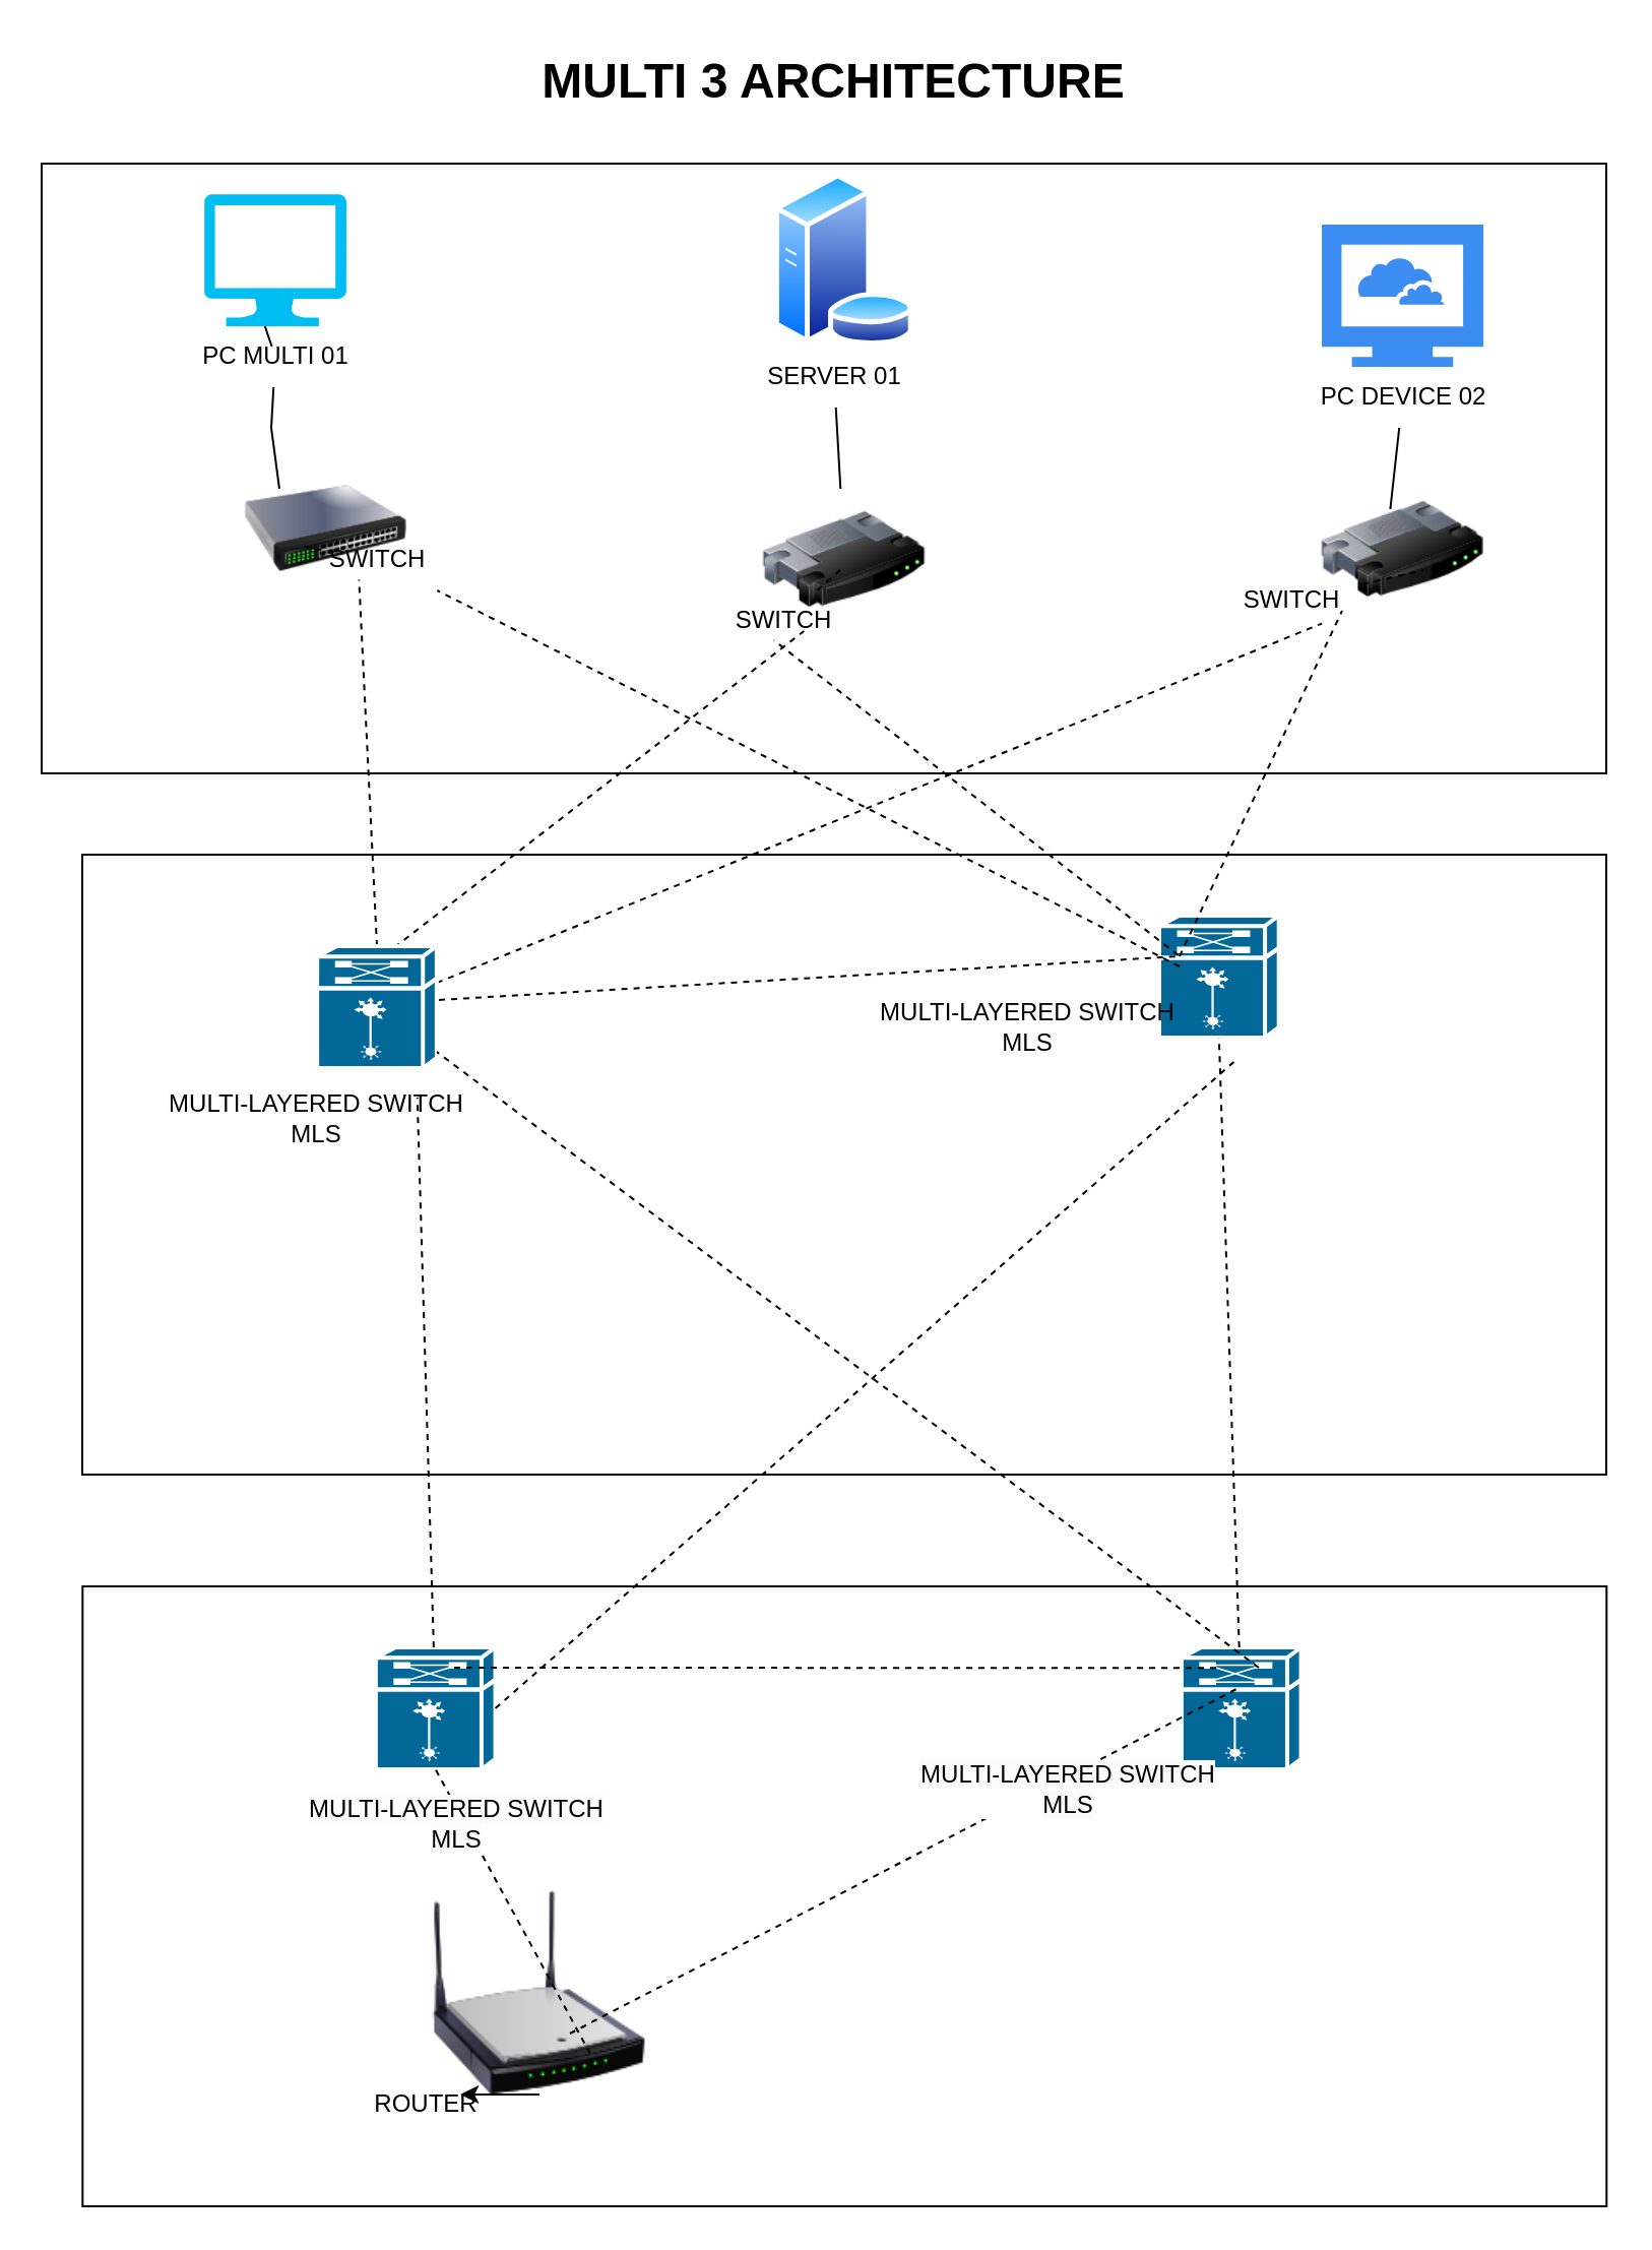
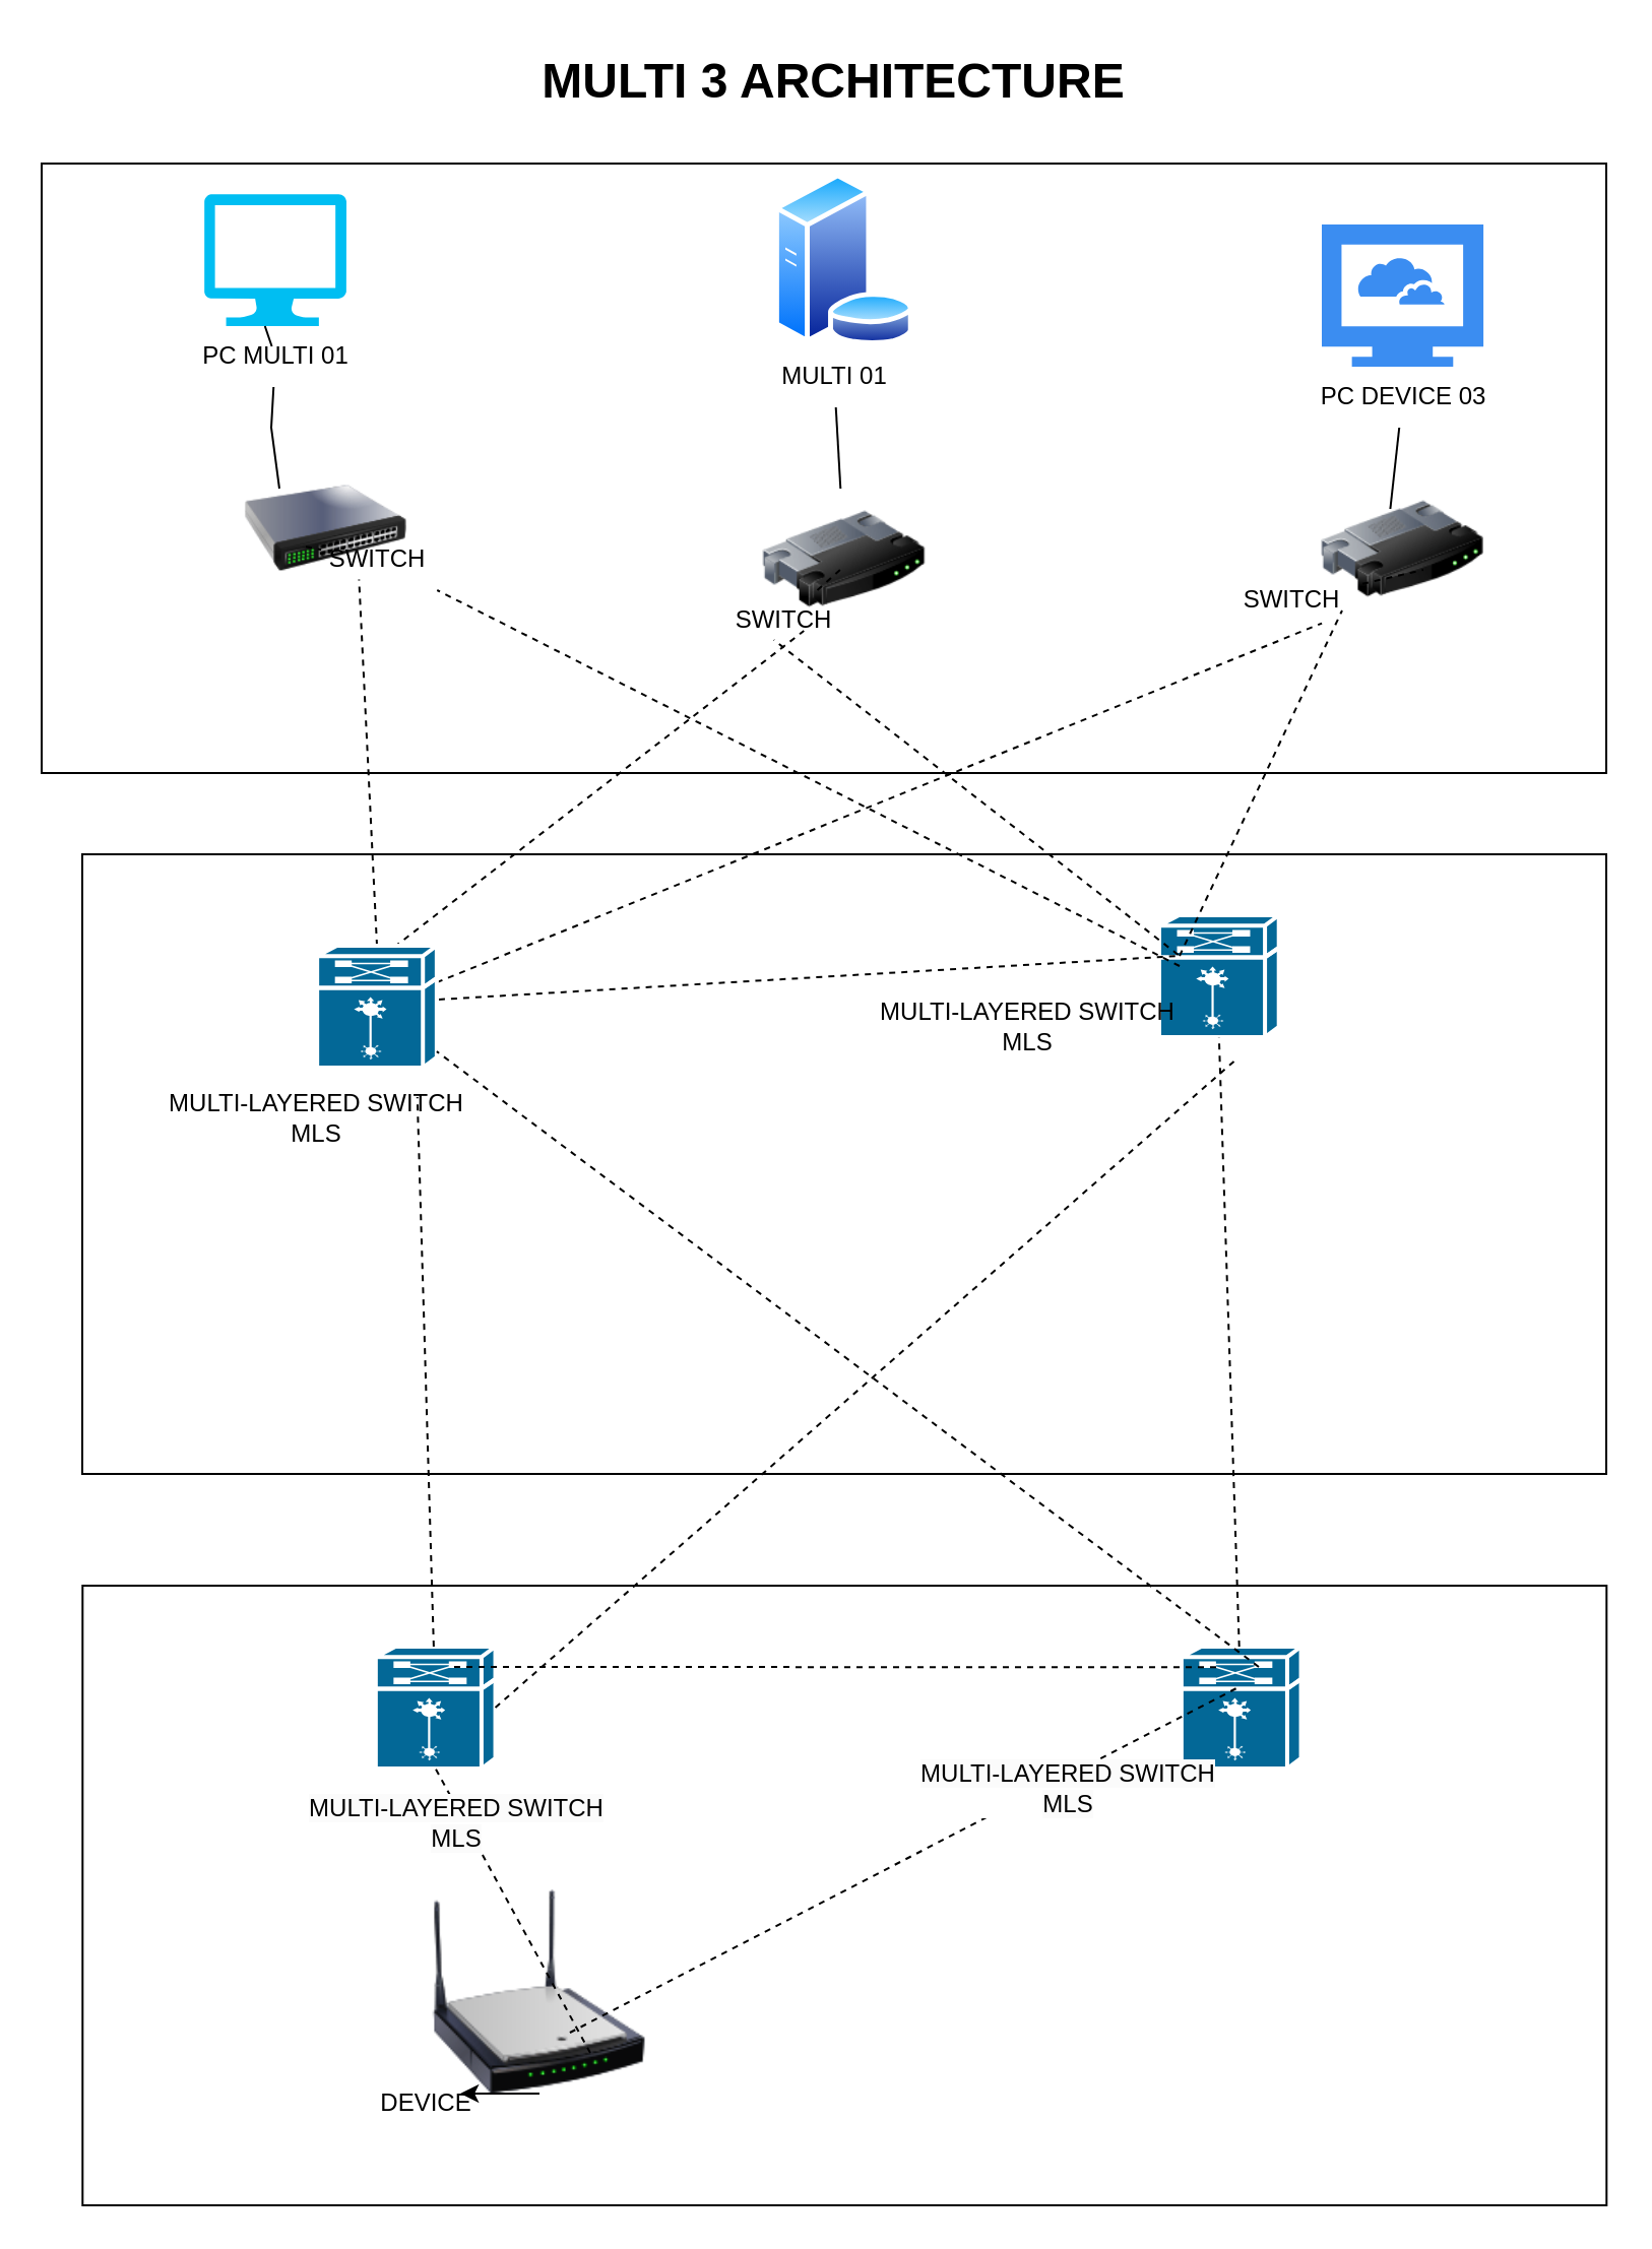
- <mxCell id="24" value="SERVER 01" style="text;html=1;align=center;verticalAlign=middle;resizable=0;points=[];autosize=1;strokeColor=none;fillColor=none;" vertex="1" parent="1"><mxGeometry x="365" y="170" width="90" height="30" as="geometry" /></mxCell>
+ <mxCell id="24" value="MULTI 01" style="text;html=1;align=center;verticalAlign=middle;resizable=0;points=[];autosize=1;strokeColor=none;fillColor=none;" vertex="1" parent="1"><mxGeometry x="365" y="170" width="90" height="30" as="geometry" /></mxCell>
- <mxCell id="26" value="PC DEVICE 02" style="text;html=1;align=center;verticalAlign=middle;resizable=0;points=[];autosize=1;strokeColor=none;fillColor=none;" vertex="1" parent="1"><mxGeometry x="639.78" y="180" width="100" height="30" as="geometry" /></mxCell>
+ <mxCell id="26" value="PC DEVICE 03" style="text;html=1;align=center;verticalAlign=middle;resizable=0;points=[];autosize=1;strokeColor=none;fillColor=none;" vertex="1" parent="1"><mxGeometry x="639.78" y="180" width="100" height="30" as="geometry" /></mxCell>
- <mxCell id="36" value="ROUTER" style="text;html=1;align=center;verticalAlign=middle;resizable=0;points=[];autosize=1;strokeColor=none;fillColor=none;" vertex="1" parent="1"><mxGeometry x="174.42" y="1020" width="70" height="30" as="geometry" /></mxCell>
+ <mxCell id="36" value="DEVICE" style="text;html=1;align=center;verticalAlign=middle;resizable=0;points=[];autosize=1;strokeColor=none;fillColor=none;" vertex="1" parent="1"><mxGeometry x="174.42" y="1020" width="70" height="30" as="geometry" /></mxCell>
